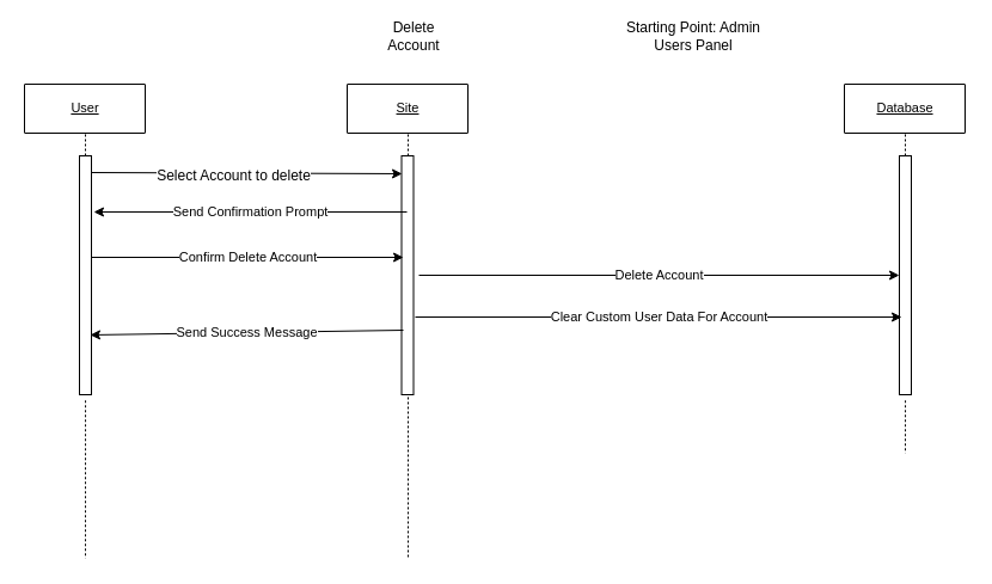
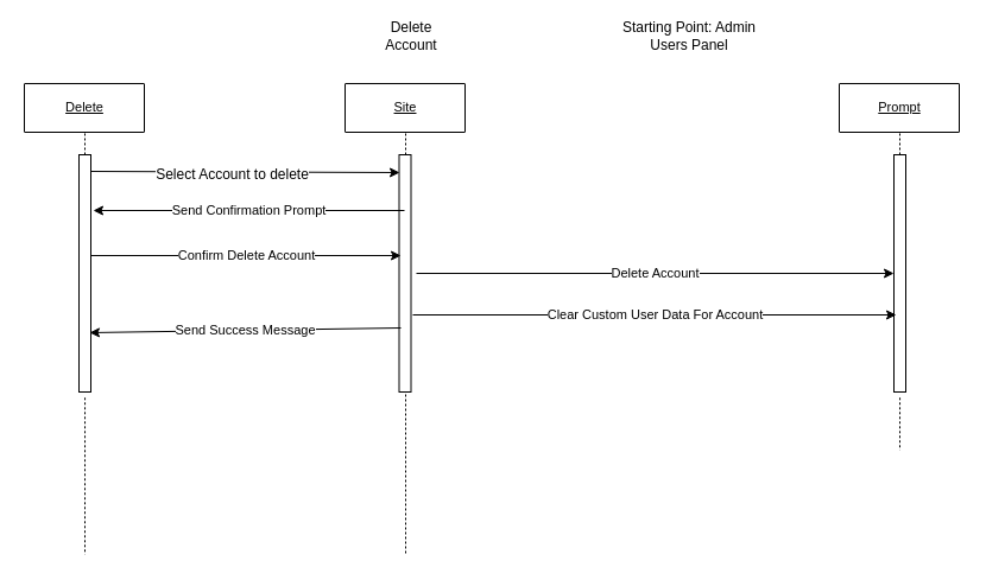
- <mxCell id="4" value="&lt;p style=&quot;align:center;margin-left:0;margin-right:0;margin-top:0px;margin-bottom:0px;text-indent:0;valign:middle;direction:ltr;&quot;&gt;&lt;font style=&quot;font-size:11px;font-family:Arial;color:#000000;direction:ltr;letter-spacing:0px;line-height:100%;opacity:1&quot;&gt;&lt;u&gt;User&lt;/u&gt;&lt;/font&gt;&lt;/p&gt;" style="text;vsdxID=3;fillColor=none;gradientColor=none;strokeColor=none;spacingTop=-3;spacingBottom=-3;spacingLeft=-3;spacingRight=-3;labelBackgroundColor=none;rounded=0;html=1;whiteSpace=wrap;verticalAlign=middle;align=center;;html=1;" parent="2" vertex="1"><mxGeometry y="-0.48" width="101.6" height="41.91" as="geometry" /></mxCell>
+ <mxCell id="4" value="&lt;p style=&quot;align:center;margin-left:0;margin-right:0;margin-top:0px;margin-bottom:0px;text-indent:0;valign:middle;direction:ltr;&quot;&gt;&lt;font style=&quot;font-size:11px;font-family:Arial;color:#000000;direction:ltr;letter-spacing:0px;line-height:100%;opacity:1&quot;&gt;&lt;u&gt;Delete&lt;/u&gt;&lt;/font&gt;&lt;/p&gt;" style="text;vsdxID=3;fillColor=none;gradientColor=none;strokeColor=none;spacingTop=-3;spacingBottom=-3;spacingLeft=-3;spacingRight=-3;labelBackgroundColor=none;rounded=0;html=1;whiteSpace=wrap;verticalAlign=middle;align=center;;html=1;" parent="2" vertex="1"><mxGeometry y="-0.48" width="101.6" height="41.91" as="geometry" /></mxCell>
- <mxCell id="10" value="&lt;p style=&quot;align:center;margin-left:0;margin-right:0;margin-top:0px;margin-bottom:0px;text-indent:0;valign:middle;direction:ltr;&quot;&gt;&lt;font style=&quot;font-size:11px;font-family:Arial;color:#000000;direction:ltr;letter-spacing:0px;line-height:100%;opacity:1&quot;&gt;&lt;u&gt;Database&lt;/u&gt;&lt;/font&gt;&lt;/p&gt;" style="text;vsdxID=7;fillColor=none;gradientColor=none;strokeColor=none;spacingTop=-3;spacingBottom=-3;spacingLeft=-3;spacingRight=-3;labelBackgroundColor=none;rounded=0;html=1;whiteSpace=wrap;verticalAlign=middle;align=center;;html=1;" parent="8" vertex="1"><mxGeometry y="-0.48" width="101.6" height="41.91" as="geometry" /></mxCell>
+ <mxCell id="10" value="&lt;p style=&quot;align:center;margin-left:0;margin-right:0;margin-top:0px;margin-bottom:0px;text-indent:0;valign:middle;direction:ltr;&quot;&gt;&lt;font style=&quot;font-size:11px;font-family:Arial;color:#000000;direction:ltr;letter-spacing:0px;line-height:100%;opacity:1&quot;&gt;&lt;u&gt;Prompt&lt;/u&gt;&lt;/font&gt;&lt;/p&gt;" style="text;vsdxID=7;fillColor=none;gradientColor=none;strokeColor=none;spacingTop=-3;spacingBottom=-3;spacingLeft=-3;spacingRight=-3;labelBackgroundColor=none;rounded=0;html=1;whiteSpace=wrap;verticalAlign=middle;align=center;;html=1;" parent="8" vertex="1"><mxGeometry y="-0.48" width="101.6" height="41.91" as="geometry" /></mxCell>
